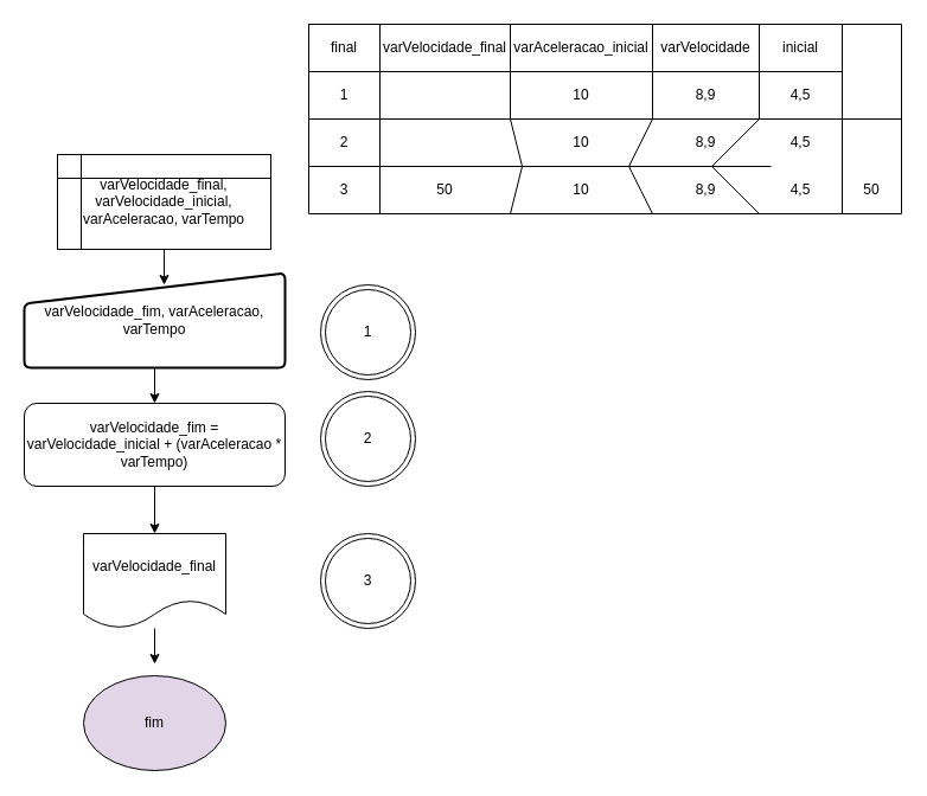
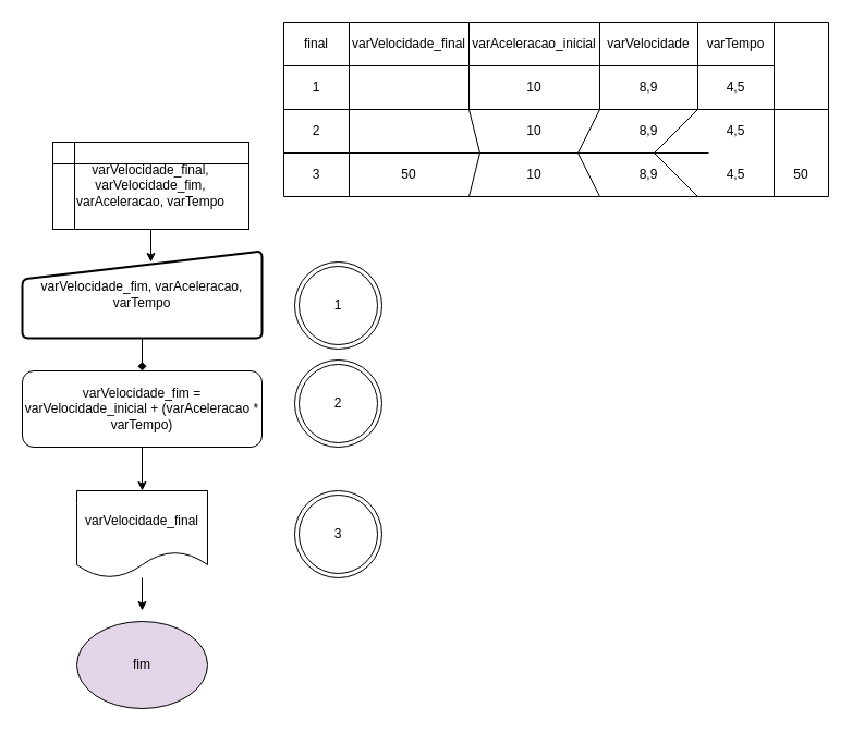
- <mxCell id="20" value="inicial" style="shape=partialRectangle;html=1;whiteSpace=wrap;connectable=0;fillColor=none;top=0;left=0;bottom=0;right=0;overflow=hidden;" vertex="1" parent="15"><mxGeometry x="380" width="70" height="40" as="geometry" /></mxCell>
+ <mxCell id="20" value="varTempo" style="shape=partialRectangle;html=1;whiteSpace=wrap;connectable=0;fillColor=none;top=0;left=0;bottom=0;right=0;overflow=hidden;" vertex="1" parent="15"><mxGeometry x="380" width="70" height="40" as="geometry" /></mxCell>
- <mxCell id="2" value="varVelocidade_final, varVelocidade_inicial, varAceleracao, varTempo" style="shape=internalStorage;whiteSpace=wrap;html=1;backgroundOutline=1;" parent="1" vertex="1"><mxGeometry x="48" y="130" width="180" height="80" as="geometry" /></mxCell>
+ <mxCell id="2" value="varVelocidade_final, varVelocidade_fim, varAceleracao, varTempo" style="shape=internalStorage;whiteSpace=wrap;html=1;backgroundOutline=1;" parent="1" vertex="1"><mxGeometry x="48" y="130" width="180" height="80" as="geometry" /></mxCell>
- <mxCell id="8" value="" style="endArrow=classic;html=1;exitX=0.5;exitY=1;exitDx=0;exitDy=0;entryX=0.5;entryY=0;entryDx=0;entryDy=0;" parent="1" source="3" target="4" edge="1"><mxGeometry width="50" height="50" relative="1" as="geometry"><mxPoint x="370" y="340" as="sourcePoint" /><mxPoint x="420" y="290" as="targetPoint" /></mxGeometry></mxCell>
+ <mxCell id="8" value="" style="endArrow=diamond;html=1;exitX=0.5;exitY=1;exitDx=0;exitDy=0;entryX=0.5;entryY=0;entryDx=0;entryDy=0;" parent="1" source="3" target="4" edge="1"><mxGeometry width="50" height="50" relative="1" as="geometry"><mxPoint x="370" y="340" as="sourcePoint" /><mxPoint x="420" y="290" as="targetPoint" /></mxGeometry></mxCell>
